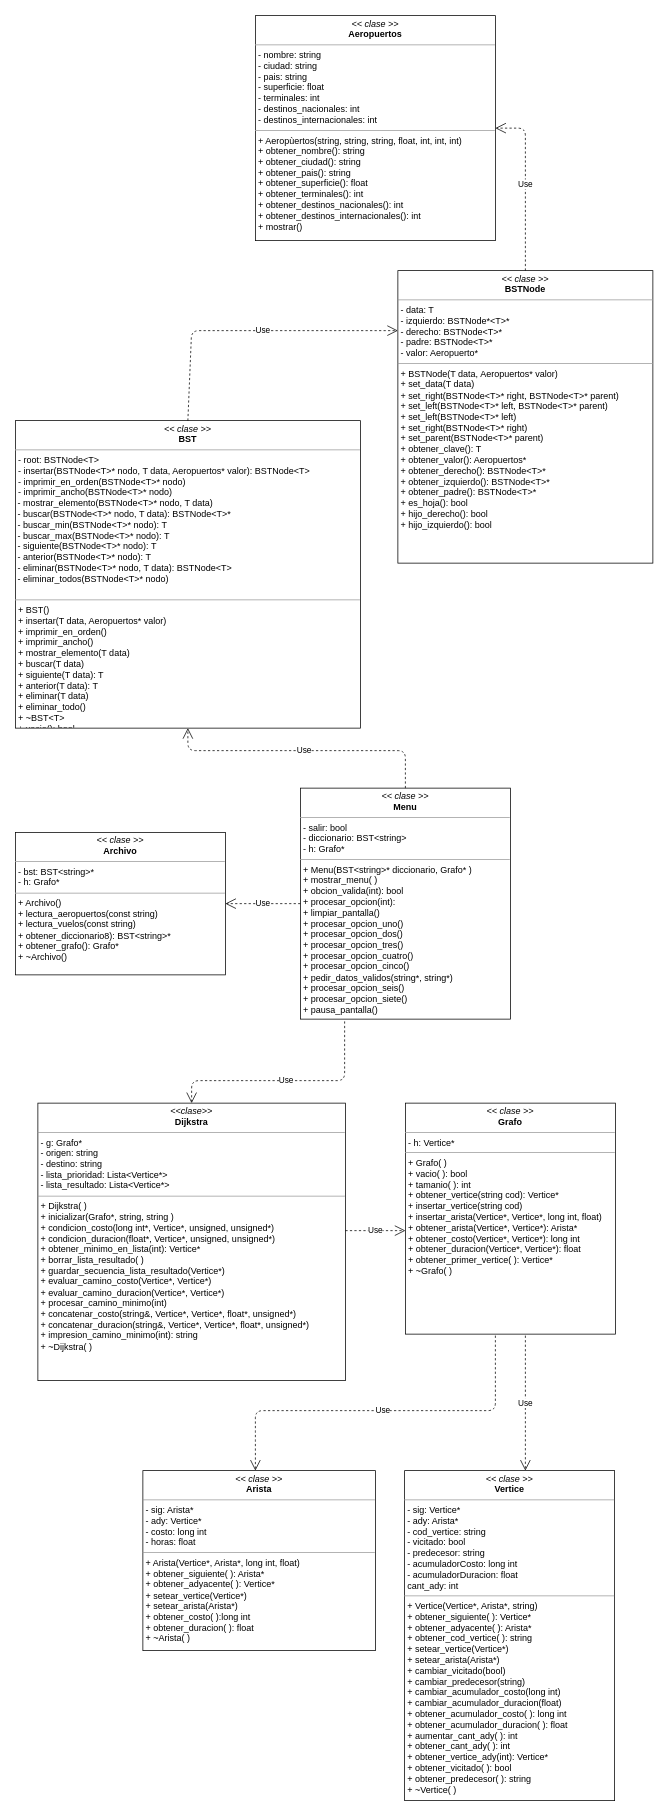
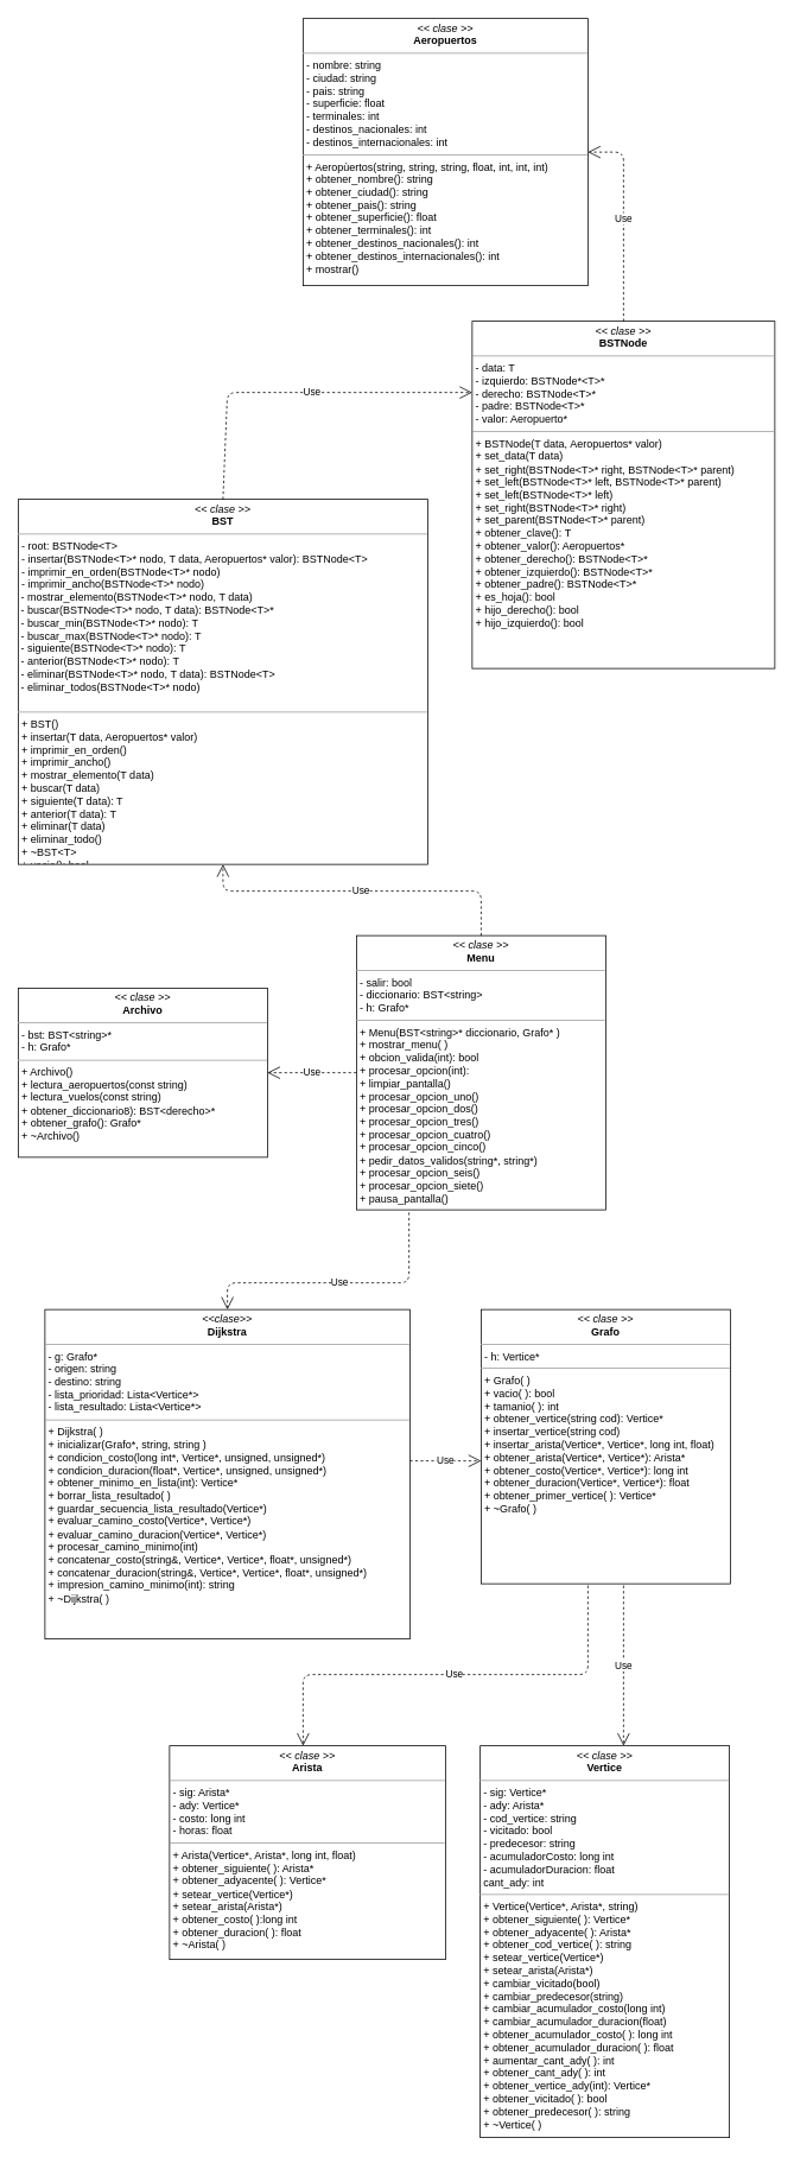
- <mxCell id="9" value="&lt;p style=&quot;margin: 0px ; margin-top: 4px ; text-align: center&quot;&gt;&lt;i&gt;&amp;lt;&amp;lt; clase &amp;gt;&amp;gt;&lt;/i&gt;&lt;br&gt;&lt;b&gt;Archivo&lt;/b&gt;&lt;/p&gt;&lt;hr size=&quot;1&quot;&gt;&lt;p style=&quot;margin: 0px ; margin-left: 4px&quot;&gt;- bst: BST&amp;lt;string&amp;gt;*&lt;/p&gt;&lt;p style=&quot;margin: 0px ; margin-left: 4px&quot;&gt;- h: Grafo*&lt;/p&gt;&lt;hr size=&quot;1&quot;&gt;&lt;p style=&quot;margin: 0px ; margin-left: 4px&quot;&gt;+ Archivo()&lt;/p&gt;&lt;p style=&quot;margin: 0px ; margin-left: 4px&quot;&gt;+ lectura_aeropuertos(const string)&lt;/p&gt;&lt;p style=&quot;margin: 0px ; margin-left: 4px&quot;&gt;+ lectura_vuelos(const string)&lt;/p&gt;&lt;p style=&quot;margin: 0px ; margin-left: 4px&quot;&gt;+ obtener_diccionario8): BST&amp;lt;string&amp;gt;*&lt;/p&gt;&lt;p style=&quot;margin: 0px ; margin-left: 4px&quot;&gt;+ obtener_grafo(): Grafo*&lt;/p&gt;&lt;p style=&quot;margin: 0px ; margin-left: 4px&quot;&gt;+ ~Archivo()&lt;/p&gt;&lt;p style=&quot;margin: 0px ; margin-left: 4px&quot;&gt;&lt;br&gt;&lt;/p&gt;&lt;p style=&quot;margin: 0px ; margin-left: 4px&quot;&gt;&lt;br&gt;&lt;/p&gt;" style="verticalAlign=top;align=left;overflow=fill;fontSize=12;fontFamily=Helvetica;html=1;rounded=0;shadow=0;comic=0;labelBackgroundColor=none;strokeWidth=1" parent="1" vertex="1"><mxGeometry y="1109" width="280" height="190" as="geometry" x="20" /></mxCell>
+ <mxCell id="9" value="&lt;p style=&quot;margin: 0px ; margin-top: 4px ; text-align: center&quot;&gt;&lt;i&gt;&amp;lt;&amp;lt; clase &amp;gt;&amp;gt;&lt;/i&gt;&lt;br&gt;&lt;b&gt;Archivo&lt;/b&gt;&lt;/p&gt;&lt;hr size=&quot;1&quot;&gt;&lt;p style=&quot;margin: 0px ; margin-left: 4px&quot;&gt;- bst: BST&amp;lt;string&amp;gt;*&lt;/p&gt;&lt;p style=&quot;margin: 0px ; margin-left: 4px&quot;&gt;- h: Grafo*&lt;/p&gt;&lt;hr size=&quot;1&quot;&gt;&lt;p style=&quot;margin: 0px ; margin-left: 4px&quot;&gt;+ Archivo()&lt;/p&gt;&lt;p style=&quot;margin: 0px ; margin-left: 4px&quot;&gt;+ lectura_aeropuertos(const string)&lt;/p&gt;&lt;p style=&quot;margin: 0px ; margin-left: 4px&quot;&gt;+ lectura_vuelos(const string)&lt;/p&gt;&lt;p style=&quot;margin: 0px ; margin-left: 4px&quot;&gt;+ obtener_diccionario8): BST&amp;lt;derecho&amp;gt;*&lt;/p&gt;&lt;p style=&quot;margin: 0px ; margin-left: 4px&quot;&gt;+ obtener_grafo(): Grafo*&lt;/p&gt;&lt;p style=&quot;margin: 0px ; margin-left: 4px&quot;&gt;+ ~Archivo()&lt;/p&gt;&lt;p style=&quot;margin: 0px ; margin-left: 4px&quot;&gt;&lt;br&gt;&lt;/p&gt;&lt;p style=&quot;margin: 0px ; margin-left: 4px&quot;&gt;&lt;br&gt;&lt;/p&gt;" style="verticalAlign=top;align=left;overflow=fill;fontSize=12;fontFamily=Helvetica;html=1;rounded=0;shadow=0;comic=0;labelBackgroundColor=none;strokeWidth=1" parent="1" vertex="1"><mxGeometry y="1109" width="280" height="190" as="geometry" x="20" /></mxCell>
